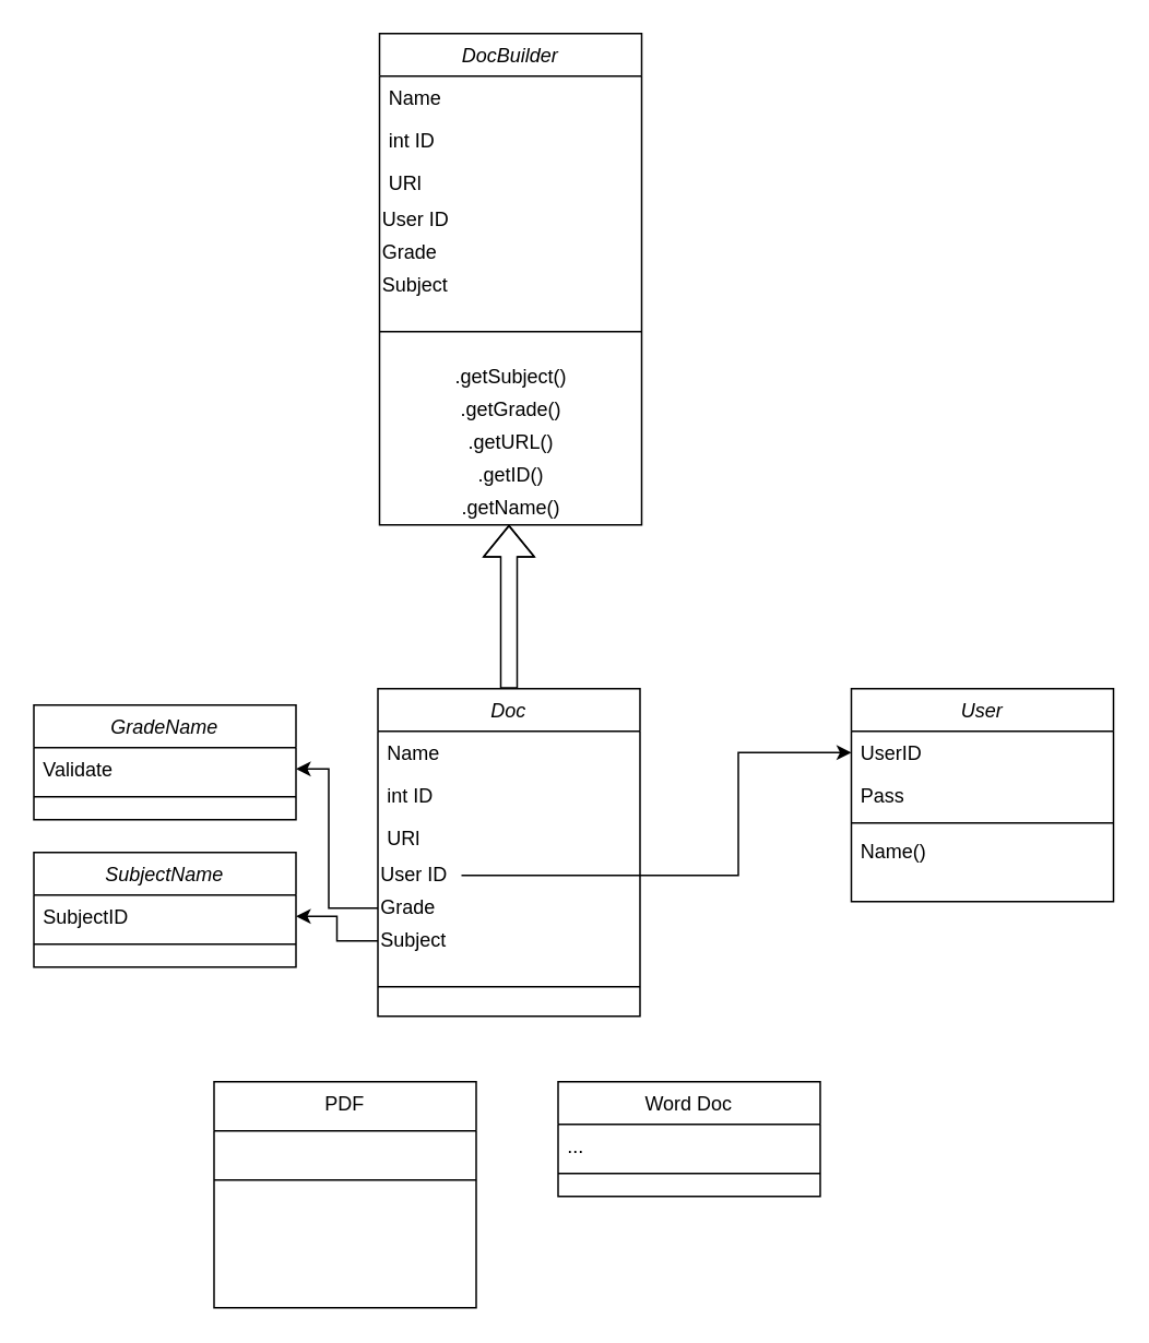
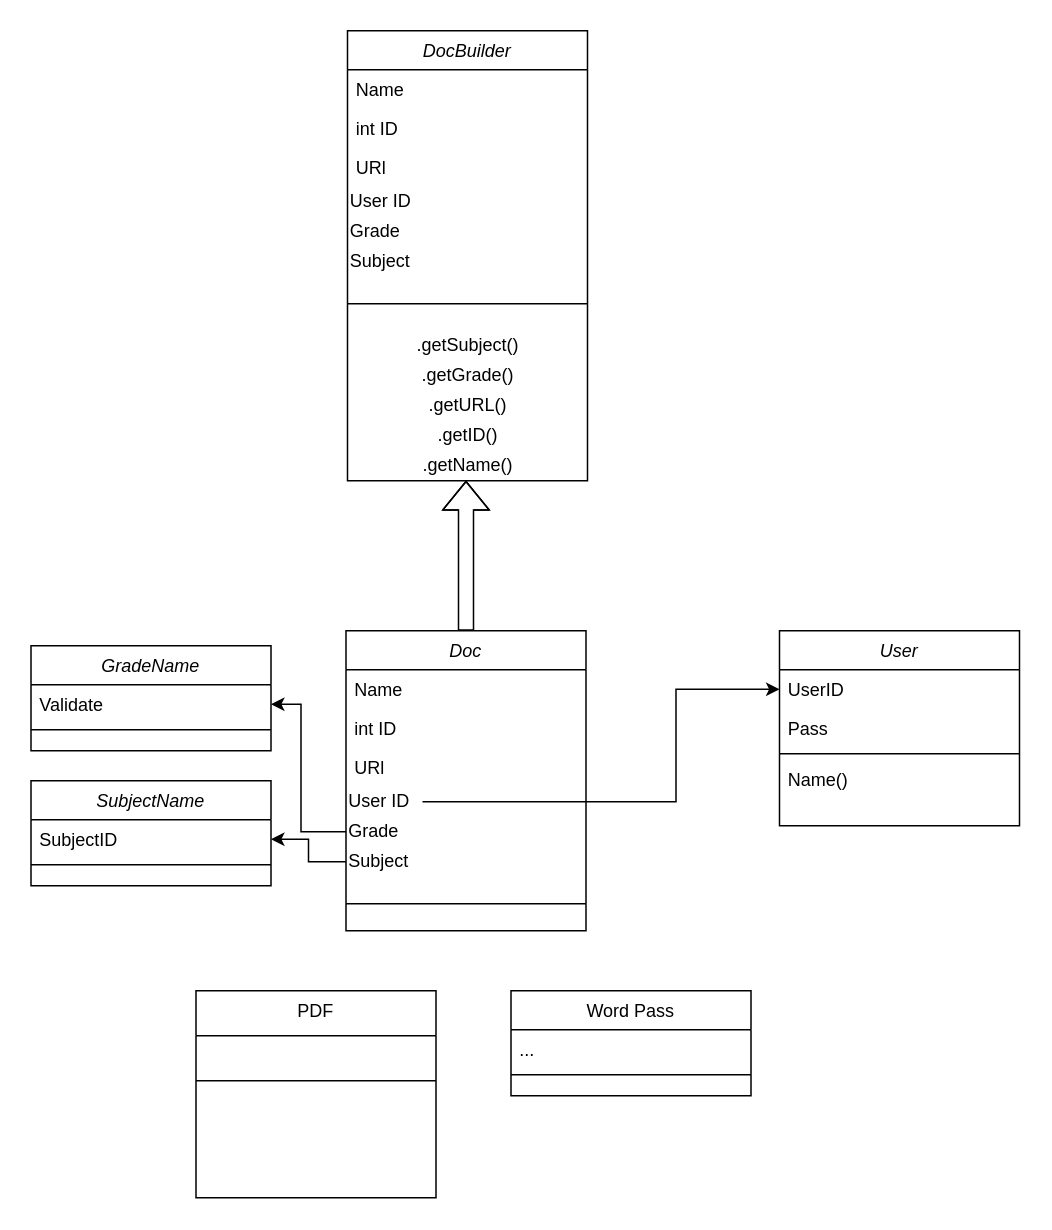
- <mxCell id="13" value="Word Doc" style="swimlane;fontStyle=0;align=center;verticalAlign=top;childLayout=stackLayout;horizontal=1;startSize=26;horizontalStack=0;resizeParent=1;resizeLast=0;collapsible=1;marginBottom=0;rounded=0;shadow=0;strokeWidth=1;" parent="1" vertex="1"><mxGeometry x="340" y="660" width="160" height="70" as="geometry"><mxRectangle x="340" y="380" width="170" height="26" as="alternateBounds" /></mxGeometry></mxCell>
+ <mxCell id="13" value="Word Pass" style="swimlane;fontStyle=0;align=center;verticalAlign=top;childLayout=stackLayout;horizontal=1;startSize=26;horizontalStack=0;resizeParent=1;resizeLast=0;collapsible=1;marginBottom=0;rounded=0;shadow=0;strokeWidth=1;" parent="1" vertex="1"><mxGeometry x="340" y="660" width="160" height="70" as="geometry"><mxRectangle x="340" y="380" width="170" height="26" as="alternateBounds" /></mxGeometry></mxCell>
